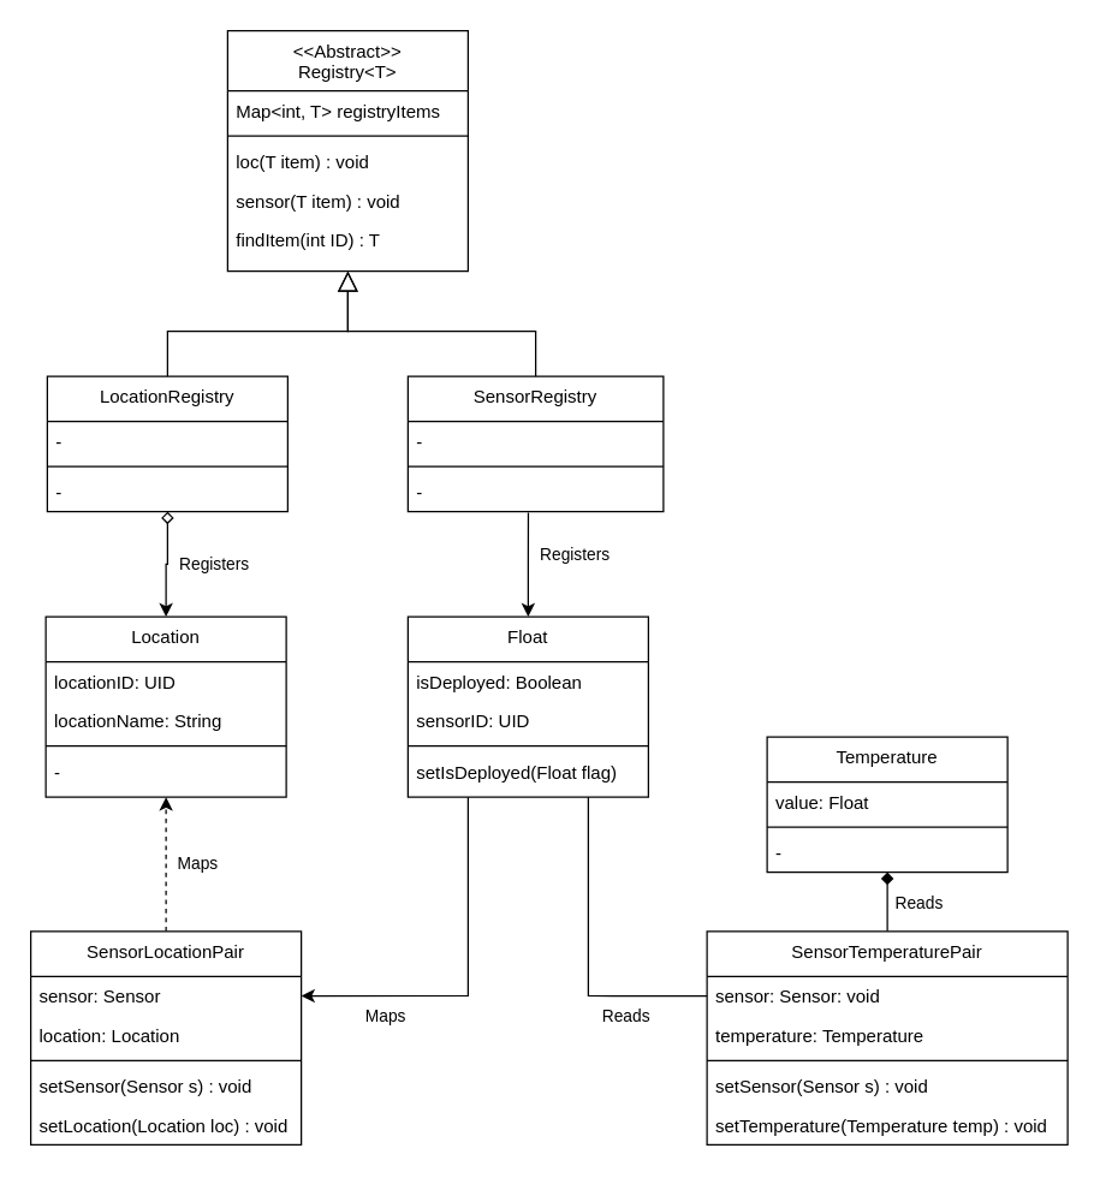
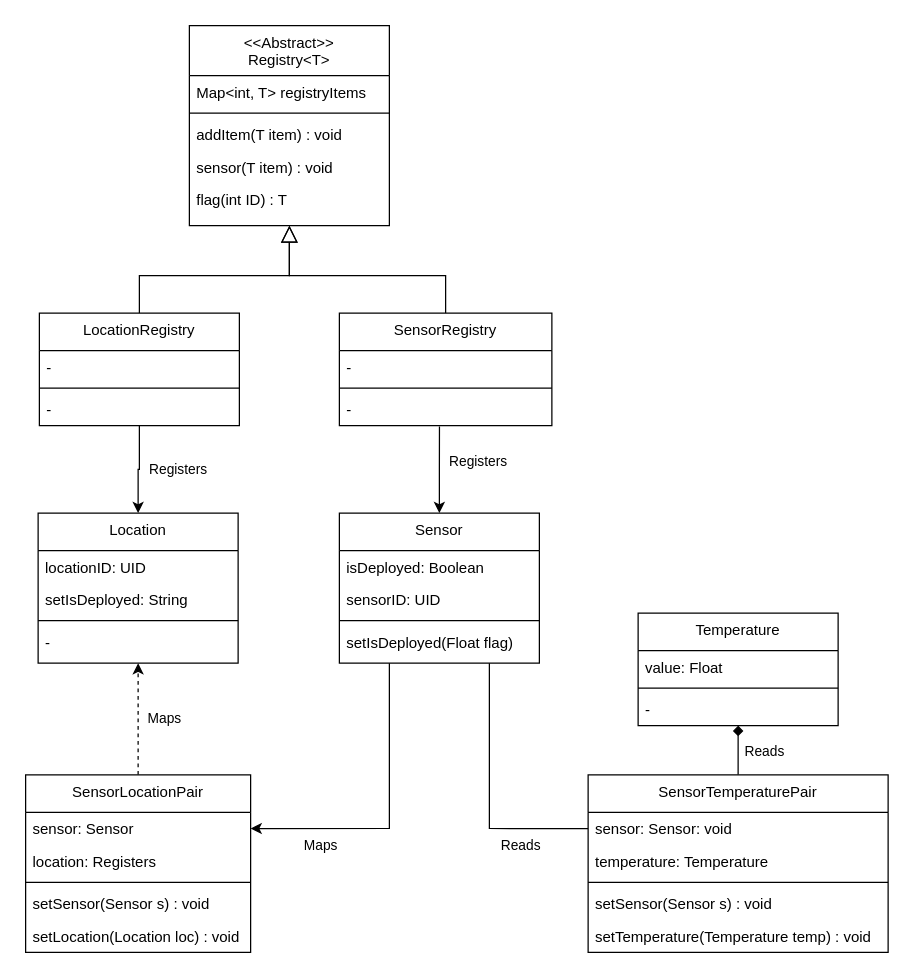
- <mxCell id="5" value="loc(T item) : void" style="text;align=left;verticalAlign=top;spacingLeft=4;spacingRight=4;overflow=hidden;rotatable=0;points=[[0,0.5],[1,0.5]];portConstraint=eastwest;" vertex="1" parent="2"><mxGeometry y="74" width="160" height="26" as="geometry" /></mxCell>
+ <mxCell id="5" value="addItem(T item) : void" style="text;align=left;verticalAlign=top;spacingLeft=4;spacingRight=4;overflow=hidden;rotatable=0;points=[[0,0.5],[1,0.5]];portConstraint=eastwest;" vertex="1" parent="2"><mxGeometry y="74" width="160" height="26" as="geometry" /></mxCell>
- <mxCell id="7" value="findItem(int ID) : T" style="text;align=left;verticalAlign=top;spacingLeft=4;spacingRight=4;overflow=hidden;rotatable=0;points=[[0,0.5],[1,0.5]];portConstraint=eastwest;" vertex="1" parent="2"><mxGeometry y="126" width="160" height="26" as="geometry" /></mxCell>
+ <mxCell id="7" value="flag(int ID) : T" style="text;align=left;verticalAlign=top;spacingLeft=4;spacingRight=4;overflow=hidden;rotatable=0;points=[[0,0.5],[1,0.5]];portConstraint=eastwest;" vertex="1" parent="2"><mxGeometry y="126" width="160" height="26" as="geometry" /></mxCell>
- <mxCell id="29" style="edgeStyle=orthogonalEdgeStyle;rounded=0;orthogonalLoop=1;jettySize=auto;html=1;entryX=0.5;entryY=1;entryDx=0;entryDy=0;endArrow=diamond;endFill=0;startArrow=classic;startFill=1;" edge="1" parent="1" source="31" target="9"><mxGeometry relative="1" as="geometry" /></mxCell>
+ <mxCell id="29" style="edgeStyle=orthogonalEdgeStyle;rounded=0;orthogonalLoop=1;jettySize=auto;html=1;entryX=0.5;entryY=1;entryDx=0;entryDy=0;endArrow=none;endFill=0;startArrow=classic;startFill=1;" edge="1" parent="1" source="31" target="9"><mxGeometry relative="1" as="geometry" /></mxCell>
- <mxCell id="24" value="Float" style="swimlane;fontStyle=0;align=center;verticalAlign=top;childLayout=stackLayout;horizontal=1;startSize=30;horizontalStack=0;resizeParent=1;resizeLast=0;collapsible=1;marginBottom=0;rounded=0;shadow=0;strokeWidth=1;" vertex="1" parent="1"><mxGeometry x="271" y="410" width="160" height="120" as="geometry"><mxRectangle x="230" y="140" width="160" height="26" as="alternateBounds" /></mxGeometry></mxCell>
+ <mxCell id="24" value="Sensor" style="swimlane;fontStyle=0;align=center;verticalAlign=top;childLayout=stackLayout;horizontal=1;startSize=30;horizontalStack=0;resizeParent=1;resizeLast=0;collapsible=1;marginBottom=0;rounded=0;shadow=0;strokeWidth=1;" vertex="1" parent="1"><mxGeometry x="271" y="410" width="160" height="120" as="geometry"><mxRectangle x="230" y="140" width="160" height="26" as="alternateBounds" /></mxGeometry></mxCell>
- <mxCell id="33" value="locationName: String" style="text;align=left;verticalAlign=top;spacingLeft=4;spacingRight=4;overflow=hidden;rotatable=0;points=[[0,0.5],[1,0.5]];portConstraint=eastwest;rounded=0;shadow=0;html=0;" vertex="1" parent="31"><mxGeometry y="56" width="160" height="26" as="geometry" /></mxCell>
+ <mxCell id="33" value="setIsDeployed: String" style="text;align=left;verticalAlign=top;spacingLeft=4;spacingRight=4;overflow=hidden;rotatable=0;points=[[0,0.5],[1,0.5]];portConstraint=eastwest;rounded=0;shadow=0;html=0;" vertex="1" parent="31"><mxGeometry y="56" width="160" height="26" as="geometry" /></mxCell>
- <mxCell id="52" value="location: Location" style="text;align=left;verticalAlign=top;spacingLeft=4;spacingRight=4;overflow=hidden;rotatable=0;points=[[0,0.5],[1,0.5]];portConstraint=eastwest;rounded=0;shadow=0;html=0;" vertex="1" parent="50"><mxGeometry y="56" width="180" height="26" as="geometry" /></mxCell>
+ <mxCell id="52" value="location: Registers" style="text;align=left;verticalAlign=top;spacingLeft=4;spacingRight=4;overflow=hidden;rotatable=0;points=[[0,0.5],[1,0.5]];portConstraint=eastwest;rounded=0;shadow=0;html=0;" vertex="1" parent="50"><mxGeometry y="56" width="180" height="26" as="geometry" /></mxCell>
